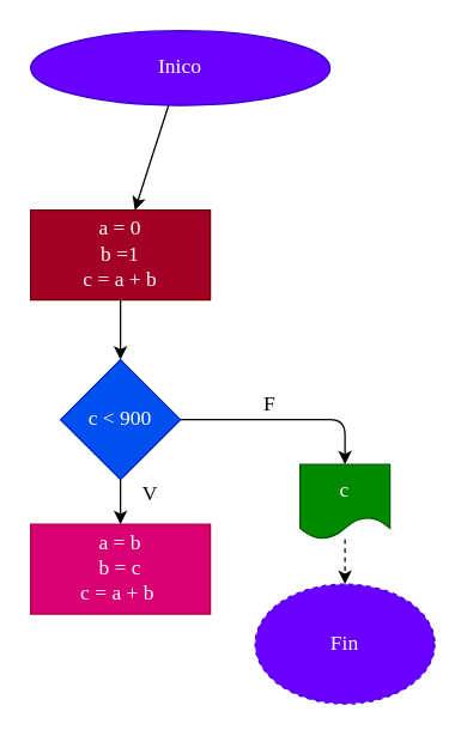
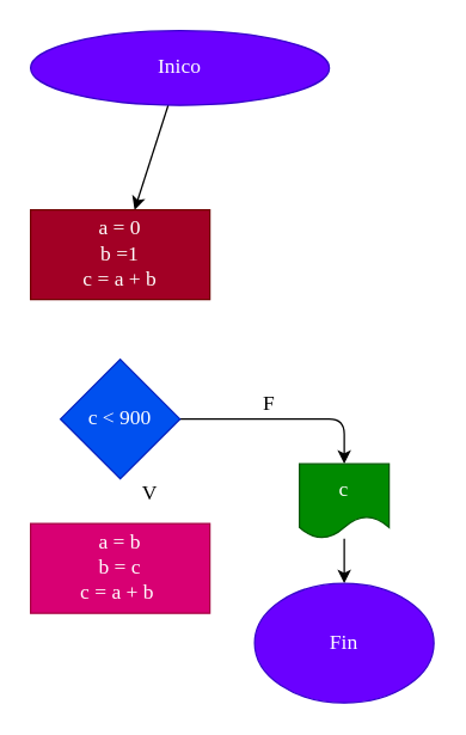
- <mxCell id="4" style="edgeStyle=none;html=1;fontFamily=Comic Sans MS;fontSize=14;" edge="1" parent="1" source="5" target="8"><mxGeometry relative="1" as="geometry" /></mxCell>
- <mxCell id="6" value="" style="edgeStyle=none;html=1;fontFamily=Comic Sans MS;fontSize=14;" edge="1" parent="1" source="8" target="9"><mxGeometry relative="1" as="geometry" /></mxCell>
- <mxCell id="10" value="" style="edgeStyle=none;html=1;fontFamily=Comic Sans MS;fontSize=14;dashed=1;" edge="1" parent="1" source="11" target="12"><mxGeometry relative="1" as="geometry" /></mxCell>
+ <mxCell id="10" value="" style="edgeStyle=none;html=1;fontFamily=Comic Sans MS;fontSize=14;" edge="1" parent="1" source="11" target="12"><mxGeometry relative="1" as="geometry" /></mxCell>
- <mxCell id="12" value="Fin" style="ellipse;whiteSpace=wrap;html=1;fontFamily=Comic Sans MS;fontSize=14;fillColor=#6a00ff;fontColor=#ffffff;strokeColor=#3700CC;dashed=1;" vertex="1" parent="1"><mxGeometry x="170" y="390" width="120" height="80" as="geometry" /></mxCell>
+ <mxCell id="12" value="Fin" style="ellipse;whiteSpace=wrap;html=1;fontFamily=Comic Sans MS;fontSize=14;fillColor=#6a00ff;fontColor=#ffffff;strokeColor=#3700CC;" vertex="1" parent="1"><mxGeometry x="170" y="390" width="120" height="80" as="geometry" /></mxCell>
